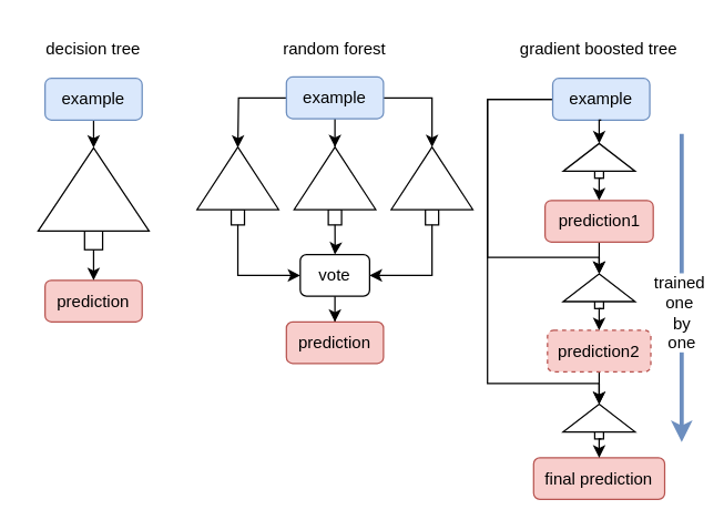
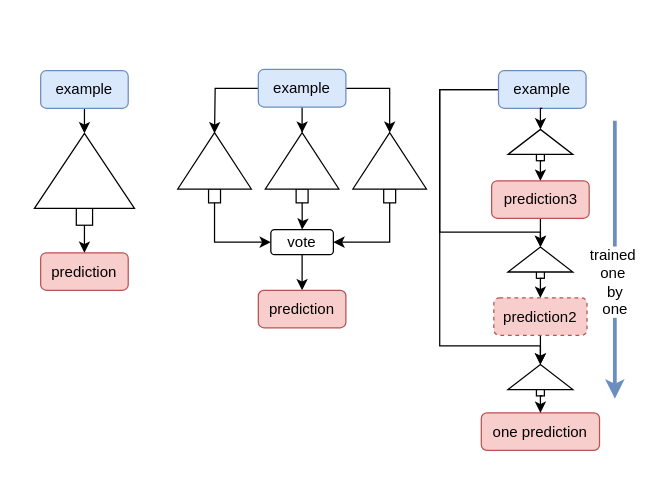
- <mxCell id="31" value="decision tree" style="text;strokeColor=none;align=center;fillColor=none;html=1;verticalAlign=middle;whiteSpace=wrap;rounded=0;" parent="1" vertex="1"><mxGeometry x="20" y="20" width="94" height="30" as="geometry" /></mxCell>
- <mxCell id="32" value="random&amp;nbsp;&lt;span style=&quot;background-color: initial;&quot;&gt;forest&lt;/span&gt;" style="text;strokeColor=none;align=center;fillColor=none;html=1;verticalAlign=middle;whiteSpace=wrap;rounded=0;" parent="1" vertex="1"><mxGeometry x="181" y="20" width="120" height="30" as="geometry" /></mxCell>
- <mxCell id="33" value="gradient boosted tree" style="text;strokeColor=none;align=center;fillColor=none;html=1;verticalAlign=middle;whiteSpace=wrap;rounded=0;" parent="1" vertex="1"><mxGeometry x="363" y="20" width="137" height="30" as="geometry" /></mxCell>
- <mxCell id="37" value="&lt;div&gt;&lt;span style=&quot;background-color: initial;&quot;&gt;prediction1&lt;/span&gt;&lt;/div&gt;" style="rounded=1;whiteSpace=wrap;html=1;fillColor=#f8cecc;strokeColor=#b85450;" parent="1" vertex="1"><mxGeometry x="392.5" y="143.96" width="78" height="30" as="geometry" /></mxCell>
+ <mxCell id="37" value="&lt;div&gt;&lt;span style=&quot;background-color: initial;&quot;&gt;prediction3&lt;/span&gt;&lt;/div&gt;" style="rounded=1;whiteSpace=wrap;html=1;fillColor=#f8cecc;strokeColor=#b85450;" parent="1" vertex="1"><mxGeometry x="392.5" y="143.96" width="78" height="30" as="geometry" /></mxCell>
- <mxCell id="23" value="vote" style="rounded=1;whiteSpace=wrap;html=1;" parent="1" vertex="1"><mxGeometry x="216" y="183" width="50" height="30" as="geometry" /></mxCell>
+ <mxCell id="23" value="vote" style="rounded=1;whiteSpace=wrap;html=1;" parent="1" vertex="1"><mxGeometry x="216" y="183" width="50" height="20" as="geometry" /></mxCell>
- <mxCell id="50" value="&lt;div&gt;final&amp;nbsp;&lt;span style=&quot;background-color: initial;&quot;&gt;prediction&lt;/span&gt;&lt;/div&gt;" style="rounded=1;whiteSpace=wrap;html=1;fillColor=#f8cecc;strokeColor=#b85450;" parent="1" vertex="1"><mxGeometry x="384.25" y="329.5" width="94.5" height="30" as="geometry" /></mxCell>
+ <mxCell id="50" value="&lt;div&gt;one&amp;nbsp;&lt;span style=&quot;background-color: initial;&quot;&gt;prediction&lt;/span&gt;&lt;/div&gt;" style="rounded=1;whiteSpace=wrap;html=1;fillColor=#f8cecc;strokeColor=#b85450;" parent="1" vertex="1"><mxGeometry x="384.25" y="329.5" width="94.5" height="30" as="geometry" /></mxCell>
